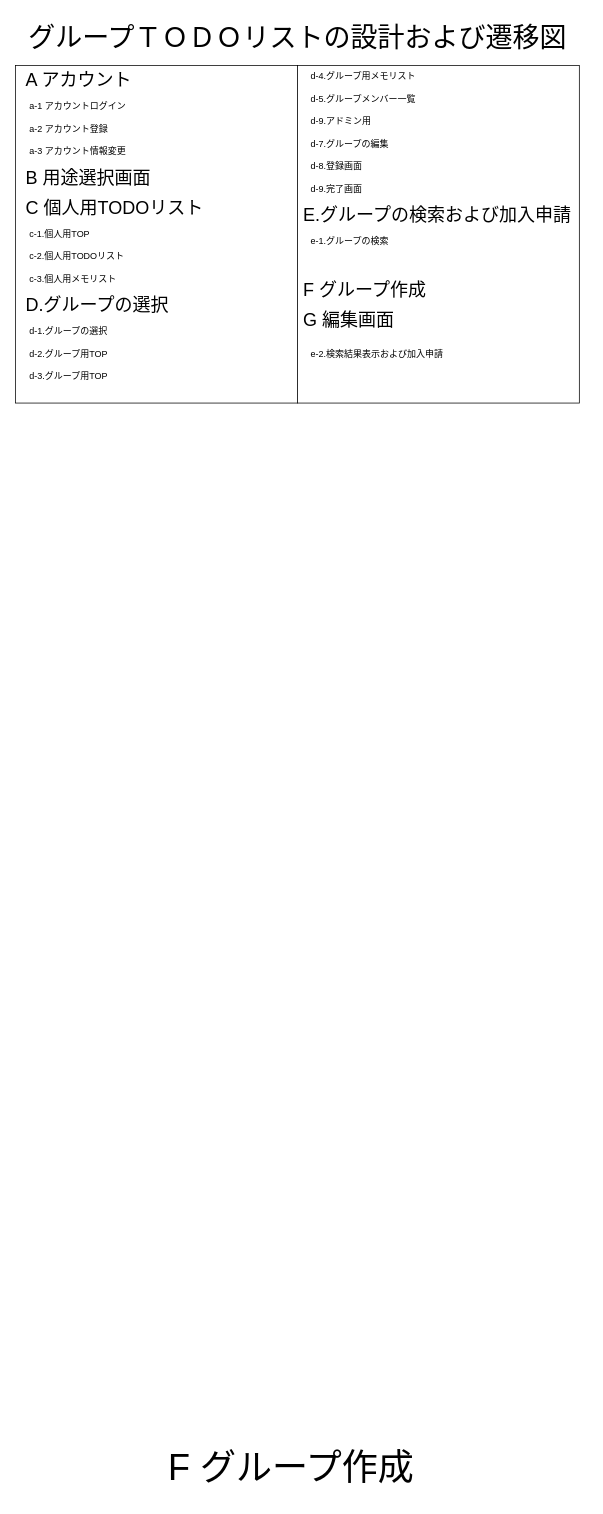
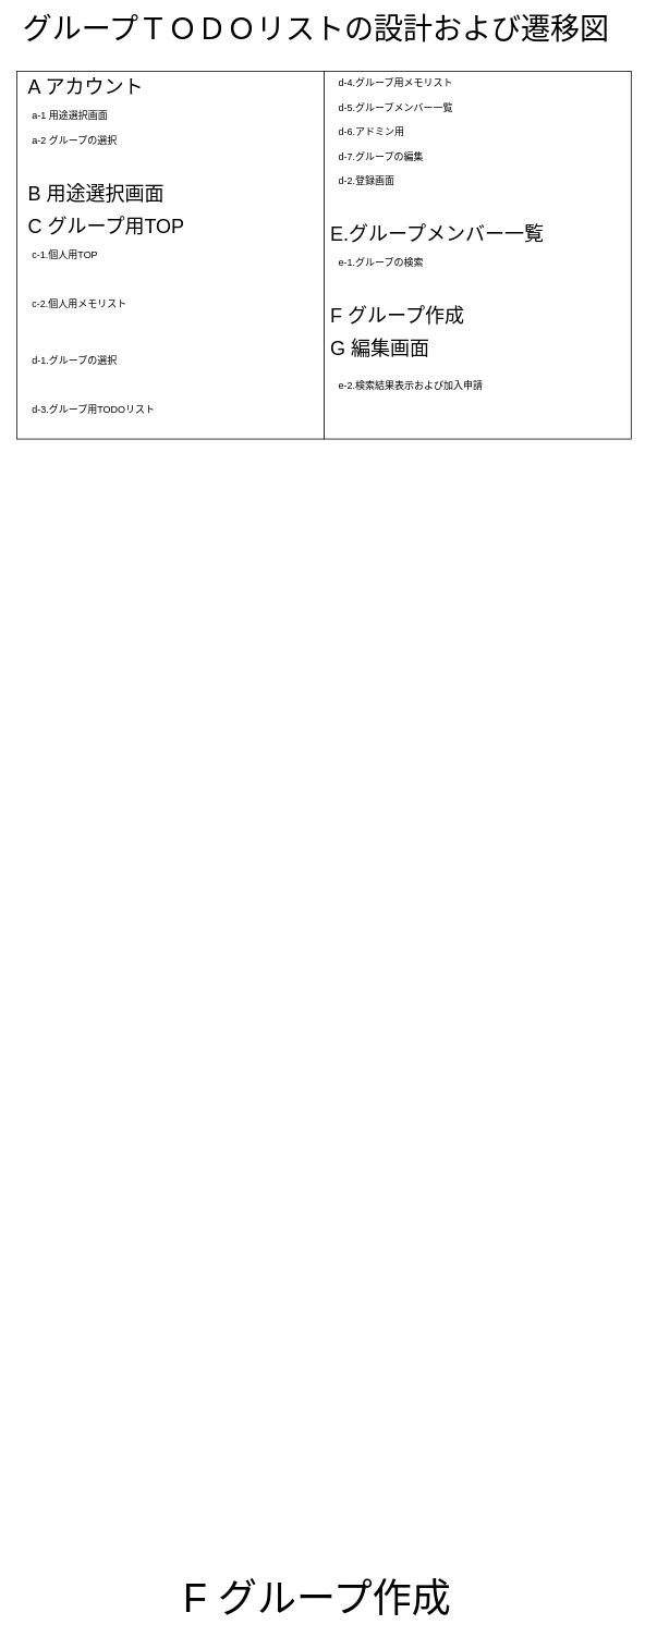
- <mxCell id="2" value="&lt;font style=&quot;font-size: 36px;&quot;&gt;グループＴＯＤＯリストの設計および遷移図&lt;/font&gt;" style="text;html=1;align=center;verticalAlign=middle;resizable=0;points=[];autosize=1;strokeColor=none;fillColor=none;" parent="1" vertex="1"><mxGeometry x="26" y="20" width="740" height="60" as="geometry" /></mxCell>
+ <mxCell id="2" value="&lt;font style=&quot;font-size: 36px;&quot;&gt;グループＴＯＤＯリストの設計および遷移図&lt;/font&gt;" style="text;html=1;align=center;verticalAlign=middle;resizable=0;points=[];autosize=1;strokeColor=none;fillColor=none;" parent="1" vertex="1"><mxGeometry x="16" y="5" width="740" height="60" as="geometry" /></mxCell>
- <mxCell id="7" value="a-1 アカウントログイン" style="text;html=1;align=left;verticalAlign=middle;resizable=0;points=[];autosize=1;strokeColor=none;fillColor=none;" parent="1" vertex="1"><mxGeometry x="37" y="127" width="150" height="30" as="geometry" /></mxCell>
+ <mxCell id="7" value="a-1 用途選択画面" style="text;html=1;align=left;verticalAlign=middle;resizable=0;points=[];autosize=1;strokeColor=none;fillColor=none;" parent="1" vertex="1"><mxGeometry x="37" y="127" width="150" height="30" as="geometry" /></mxCell>
- <mxCell id="20" value="d-9.アドミン用" style="text;html=1;align=left;verticalAlign=middle;resizable=0;points=[];autosize=1;strokeColor=none;fillColor=none;" parent="1" vertex="1"><mxGeometry x="412" y="147" width="100" height="30" as="geometry" /></mxCell>
+ <mxCell id="20" value="d-6.アドミン用" style="text;html=1;align=left;verticalAlign=middle;resizable=0;points=[];autosize=1;strokeColor=none;fillColor=none;" parent="1" vertex="1"><mxGeometry x="412" y="147" width="100" height="30" as="geometry" /></mxCell>
- <mxCell id="6" value="a-2 アカウント登録&amp;nbsp; &amp;nbsp;&amp;nbsp;" style="text;html=1;align=left;verticalAlign=middle;resizable=0;points=[];autosize=1;strokeColor=none;fillColor=none;" parent="1" vertex="1"><mxGeometry x="37" y="157" width="140" height="30" as="geometry" /></mxCell>
+ <mxCell id="6" value="a-2 グループの選択&amp;nbsp; &amp;nbsp;&amp;nbsp;" style="text;html=1;align=left;verticalAlign=middle;resizable=0;points=[];autosize=1;strokeColor=none;fillColor=none;" parent="1" vertex="1"><mxGeometry x="37" y="157" width="140" height="30" as="geometry" /></mxCell>
- <mxCell id="5" value="a-3 アカウント情報変更" style="text;html=1;align=left;verticalAlign=middle;resizable=0;points=[];autosize=1;strokeColor=none;fillColor=none;" parent="1" vertex="1"><mxGeometry x="37" y="187" width="150" height="30" as="geometry" /></mxCell>
- <mxCell id="22" value="d-8.登録画面" style="text;html=1;align=left;verticalAlign=middle;resizable=0;points=[];autosize=1;strokeColor=none;fillColor=none;" parent="1" vertex="1"><mxGeometry x="412" y="207" width="90" height="30" as="geometry" /></mxCell>
+ <mxCell id="22" value="d-2.登録画面" style="text;html=1;align=left;verticalAlign=middle;resizable=0;points=[];autosize=1;strokeColor=none;fillColor=none;" parent="1" vertex="1"><mxGeometry x="412" y="207" width="90" height="30" as="geometry" /></mxCell>
- <mxCell id="23" value="d-9.完了画面" style="text;html=1;align=left;verticalAlign=middle;resizable=0;points=[];autosize=1;strokeColor=none;fillColor=none;" parent="1" vertex="1"><mxGeometry x="412" y="237" width="90" height="30" as="geometry" /></mxCell>
- <mxCell id="10" value="C 個人用TODOリスト" style="text;html=1;align=left;verticalAlign=middle;resizable=0;points=[];autosize=1;strokeColor=none;fillColor=none;fontSize=24;" parent="1" vertex="1"><mxGeometry x="32" y="257" width="260" height="40" as="geometry" /></mxCell>
+ <mxCell id="10" value="C グループ用TOP" style="text;html=1;align=left;verticalAlign=middle;resizable=0;points=[];autosize=1;strokeColor=none;fillColor=none;fontSize=24;" parent="1" vertex="1"><mxGeometry x="32" y="257" width="260" height="40" as="geometry" /></mxCell>
- <mxCell id="24" value="&lt;font class=&quot;custom-cursor-default-hover&quot; style=&quot;font-size: 24px;&quot;&gt;E.グループの検索および加入申請&lt;/font&gt;" style="text;html=1;align=left;verticalAlign=middle;resizable=0;points=[];autosize=1;strokeColor=none;fillColor=none;" parent="1" vertex="1"><mxGeometry x="402" y="267" width="380" height="40" as="geometry" /></mxCell>
+ <mxCell id="24" value="&lt;font class=&quot;custom-cursor-default-hover&quot; style=&quot;font-size: 24px;&quot;&gt;E.グループメンバー一覧&lt;/font&gt;" style="text;html=1;align=left;verticalAlign=middle;resizable=0;points=[];autosize=1;strokeColor=none;fillColor=none;" parent="1" vertex="1"><mxGeometry x="402" y="267" width="380" height="40" as="geometry" /></mxCell>
- <mxCell id="12" value="c-2.個人用TODOリスト" style="text;html=1;align=left;verticalAlign=middle;resizable=0;points=[];autosize=1;strokeColor=none;fillColor=none;" parent="1" vertex="1"><mxGeometry x="37" y="327" width="150" height="30" as="geometry" /></mxCell>
- <mxCell id="13" value="c-3.個人用メモリスト" style="text;html=1;align=left;verticalAlign=middle;resizable=0;points=[];autosize=1;strokeColor=none;fillColor=none;" parent="1" vertex="1"><mxGeometry x="37" y="357" width="140" height="30" as="geometry" /></mxCell>
+ <mxCell id="13" value="c-2.個人用メモリスト" style="text;html=1;align=left;verticalAlign=middle;resizable=0;points=[];autosize=1;strokeColor=none;fillColor=none;" parent="1" vertex="1"><mxGeometry x="37" y="357" width="140" height="30" as="geometry" /></mxCell>
- <mxCell id="14" value="&lt;font style=&quot;font-size: 24px;&quot;&gt;D.グループの選択&lt;/font&gt;" style="text;html=1;align=left;verticalAlign=middle;resizable=0;points=[];autosize=1;strokeColor=none;fillColor=none;" parent="1" vertex="1"><mxGeometry x="32" y="387" width="220" height="40" as="geometry" /></mxCell>
- <mxCell id="16" value="d-2.グループ用TOP" style="text;html=1;align=left;verticalAlign=middle;resizable=0;points=[];autosize=1;strokeColor=none;fillColor=none;" parent="1" vertex="1"><mxGeometry x="37" y="457" width="130" height="30" as="geometry" /></mxCell>
- <mxCell id="17" value="d-3.グループ用TOP" style="text;html=1;align=left;verticalAlign=middle;resizable=0;points=[];autosize=1;strokeColor=none;fillColor=none;" parent="1" vertex="1"><mxGeometry x="37" y="487" width="170" height="30" as="geometry" /></mxCell>
+ <mxCell id="17" value="d-3.グループ用TODOリスト" style="text;html=1;align=left;verticalAlign=middle;resizable=0;points=[];autosize=1;strokeColor=none;fillColor=none;" parent="1" vertex="1"><mxGeometry x="37" y="487" width="170" height="30" as="geometry" /></mxCell>
